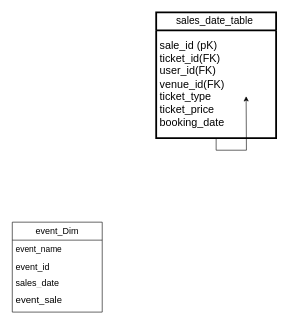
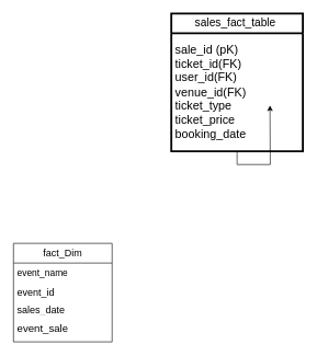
- <mxCell id="3" value="&lt;font style=&quot;font-size: 17px;&quot;&gt;sales_date_table&amp;nbsp;&lt;/font&gt;" style="swimlane;fontStyle=0;childLayout=stackLayout;horizontal=1;startSize=30;horizontalStack=0;resizeParent=1;resizeParentMax=0;resizeLast=0;collapsible=1;marginBottom=0;whiteSpace=wrap;html=1;strokeWidth=3;" vertex="1" parent="1"><mxGeometry x="260" y="20" width="200" height="210" as="geometry" /></mxCell>
+ <mxCell id="3" value="&lt;font style=&quot;font-size: 17px;&quot;&gt;sales_fact_table&amp;nbsp;&lt;/font&gt;" style="swimlane;fontStyle=0;childLayout=stackLayout;horizontal=1;startSize=30;horizontalStack=0;resizeParent=1;resizeParentMax=0;resizeLast=0;collapsible=1;marginBottom=0;whiteSpace=wrap;html=1;strokeWidth=3;" vertex="1" parent="1"><mxGeometry x="260" y="20" width="200" height="210" as="geometry" /></mxCell>
- <mxCell id="5" value="&lt;font style=&quot;font-size: 15px;&quot;&gt;event_Dim&lt;/font&gt;" style="swimlane;fontStyle=0;childLayout=stackLayout;horizontal=1;startSize=30;horizontalStack=0;resizeParent=1;resizeParentMax=0;resizeLast=0;collapsible=1;marginBottom=0;whiteSpace=wrap;html=1;" vertex="1" parent="1"><mxGeometry x="20" y="370" width="150" height="150" as="geometry" /></mxCell>
+ <mxCell id="5" value="&lt;font style=&quot;font-size: 15px;&quot;&gt;fact_Dim&lt;/font&gt;" style="swimlane;fontStyle=0;childLayout=stackLayout;horizontal=1;startSize=30;horizontalStack=0;resizeParent=1;resizeParentMax=0;resizeLast=0;collapsible=1;marginBottom=0;whiteSpace=wrap;html=1;" vertex="1" parent="1"><mxGeometry x="20" y="370" width="150" height="150" as="geometry" /></mxCell>
